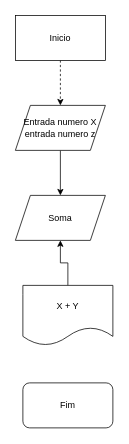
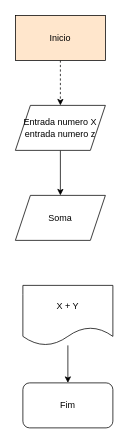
- <mxCell id="5" value="Inicio" style="rounded=0;whiteSpace=wrap;html=1;" vertex="1" parent="1"><mxGeometry x="20" y="20" width="120" height="60" as="geometry" /></mxCell>
+ <mxCell id="5" value="Inicio" style="rounded=0;whiteSpace=wrap;html=1;fillColor=#ffe6cc;" vertex="1" parent="1"><mxGeometry x="20" y="20" width="120" height="60" as="geometry" /></mxCell>
- <mxCell id="7" style="edgeStyle=orthogonalEdgeStyle;rounded=0;orthogonalLoop=1;jettySize=auto;html=1;" edge="1" parent="1" source="8" target="6"><mxGeometry relative="1" as="geometry" /></mxCell>
+ <mxCell id="7" style="edgeStyle=orthogonalEdgeStyle;rounded=0;orthogonalLoop=1;jettySize=auto;html=1;entryX=0.5;entryY=0;entryDx=0;entryDy=0;" edge="1" parent="1" source="8" target="9"><mxGeometry relative="1" as="geometry" /></mxCell>
